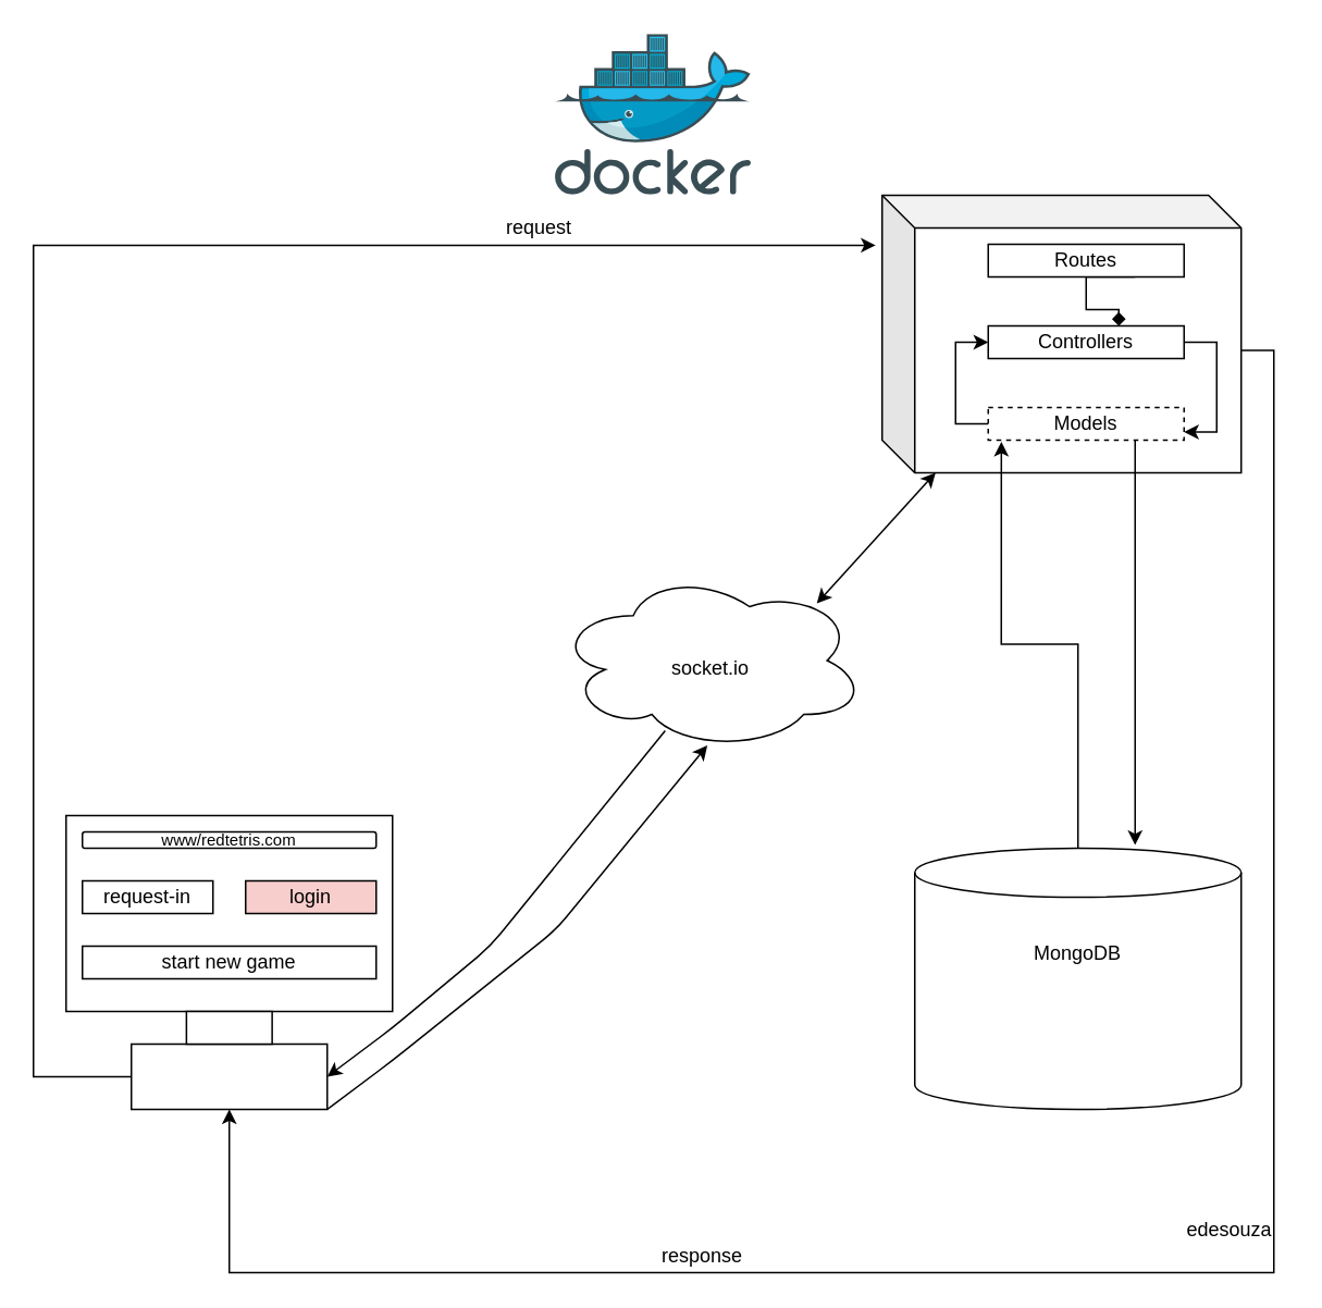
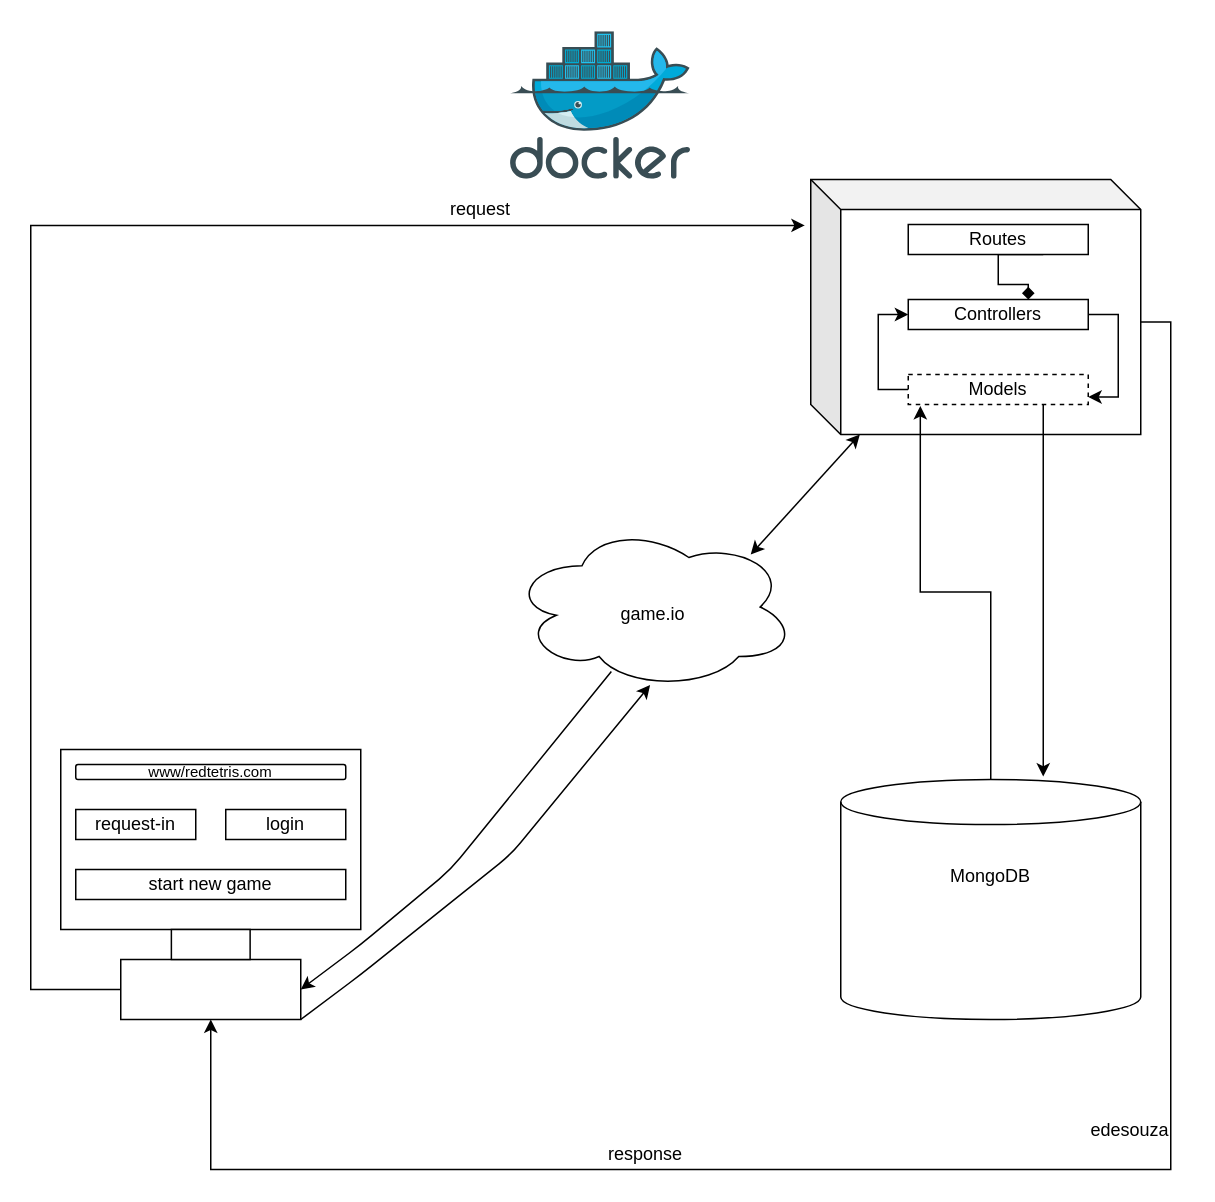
- <mxCell id="28" value="request" style="text;html=1;strokeColor=none;fillColor=none;align=center;verticalAlign=middle;whiteSpace=wrap;rounded=0;" vertex="1" parent="1"><mxGeometry x="310" y="129" width="40" height="20" as="geometry" /></mxCell>
+ <mxCell id="28" value="request" style="text;html=1;strokeColor=none;fillColor=none;align=center;verticalAlign=middle;whiteSpace=wrap;rounded=0;" vertex="1" parent="1"><mxGeometry x="300" y="129" width="40" height="20" as="geometry" /></mxCell>
- <mxCell id="23" value="socket.io" style="text;html=1;strokeColor=none;fillColor=none;align=center;verticalAlign=middle;whiteSpace=wrap;rounded=0;" parent="1" vertex="1"><mxGeometry x="400" y="399" width="70" height="20" as="geometry" /></mxCell>
+ <mxCell id="23" value="game.io" style="text;html=1;strokeColor=none;fillColor=none;align=center;verticalAlign=middle;whiteSpace=wrap;rounded=0;" parent="1" vertex="1"><mxGeometry x="400" y="399" width="70" height="20" as="geometry" /></mxCell>
- <mxCell id="8" value="login" style="rounded=0;whiteSpace=wrap;html=1;fillColor=#f8cecc;" parent="1" vertex="1"><mxGeometry x="150" y="539" width="80" height="20" as="geometry" /></mxCell>
+ <mxCell id="8" value="login" style="rounded=0;whiteSpace=wrap;html=1;" parent="1" vertex="1"><mxGeometry x="150" y="539" width="80" height="20" as="geometry" /></mxCell>
